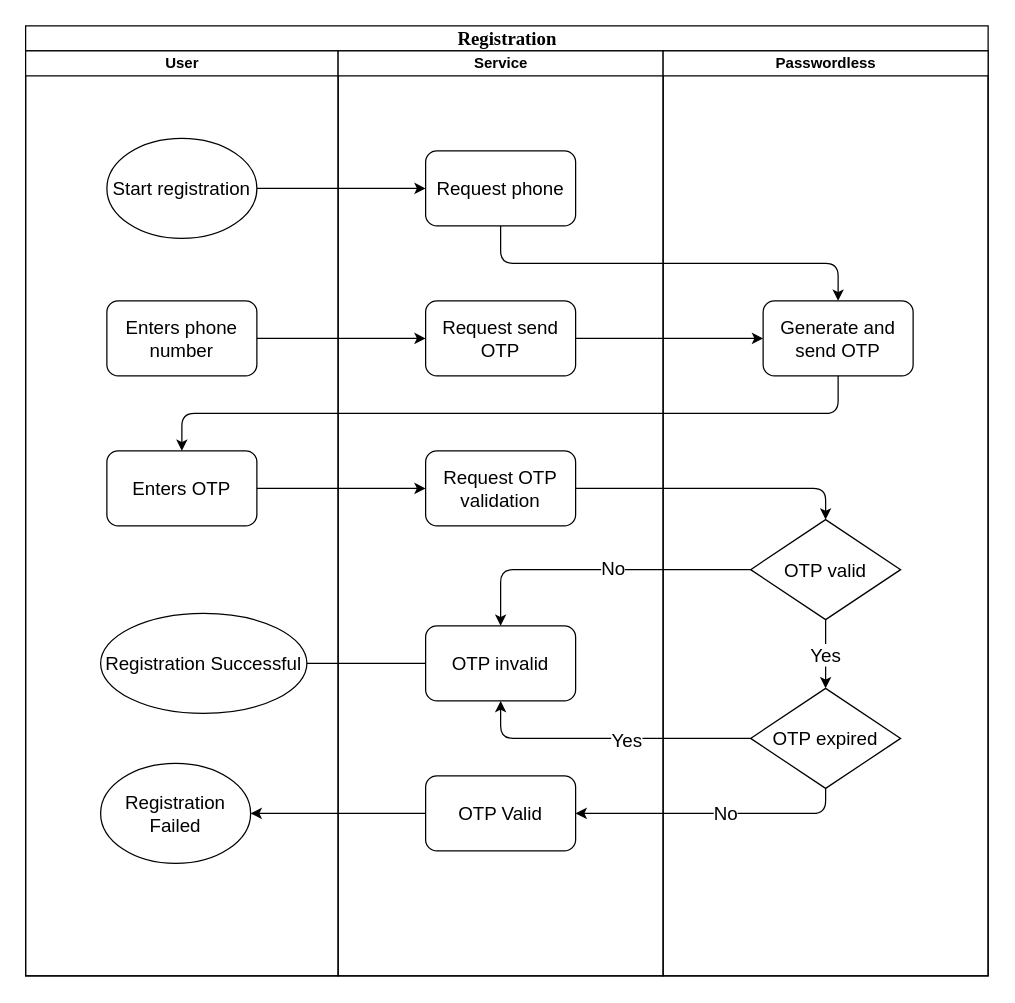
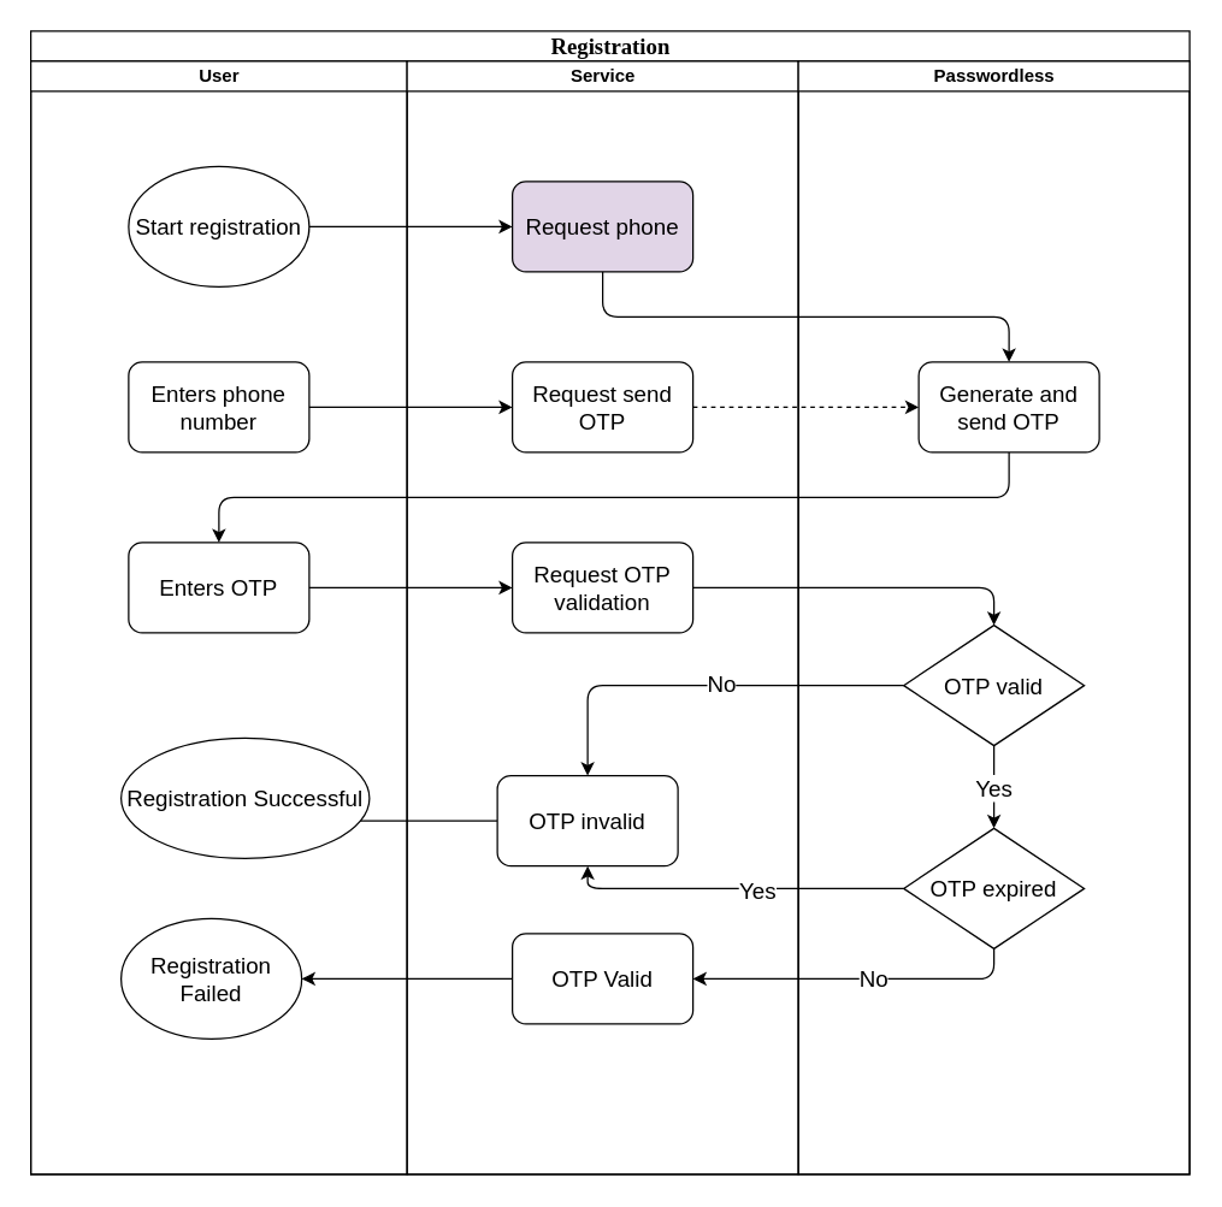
- <mxCell id="11" value="Request phone" style="rounded=1;whiteSpace=wrap;html=1;fontSize=15;" vertex="1" parent="10"><mxGeometry x="70" y="80" width="120" height="60" as="geometry" /></mxCell>
+ <mxCell id="11" value="Request phone" style="rounded=1;whiteSpace=wrap;html=1;fontSize=15;fillColor=#e1d5e7;" vertex="1" parent="10"><mxGeometry x="70" y="80" width="120" height="60" as="geometry" /></mxCell>
- <mxCell id="19" value="" style="edgeStyle=segmentEdgeStyle;endArrow=classic;html=1;fontSize=15;exitX=1;exitY=0.5;exitDx=0;exitDy=0;entryX=0;entryY=0.5;entryDx=0;entryDy=0;" edge="1" parent="2" source="12" target="24"><mxGeometry width="50" height="50" relative="1" as="geometry"><mxPoint x="450" y="380" as="sourcePoint" /><mxPoint x="500" y="330" as="targetPoint" /></mxGeometry></mxCell>
+ <mxCell id="19" value="" style="edgeStyle=segmentEdgeStyle;endArrow=classic;html=1;fontSize=15;exitX=1;exitY=0.5;exitDx=0;exitDy=0;entryX=0;entryY=0.5;entryDx=0;entryDy=0;dashed=1;" edge="1" parent="2" source="12" target="24"><mxGeometry width="50" height="50" relative="1" as="geometry"><mxPoint x="450" y="380" as="sourcePoint" /><mxPoint x="500" y="330" as="targetPoint" /></mxGeometry></mxCell>
- <mxCell id="14" value="OTP invalid" style="rounded=1;whiteSpace=wrap;html=1;fontSize=15;" vertex="1" parent="10"><mxGeometry x="70" y="460" width="120" height="60" as="geometry" /></mxCell>
+ <mxCell id="14" value="OTP invalid" style="rounded=1;whiteSpace=wrap;html=1;fontSize=15;" vertex="1" parent="10"><mxGeometry x="60" y="475" width="120" height="60" as="geometry" /></mxCell>
